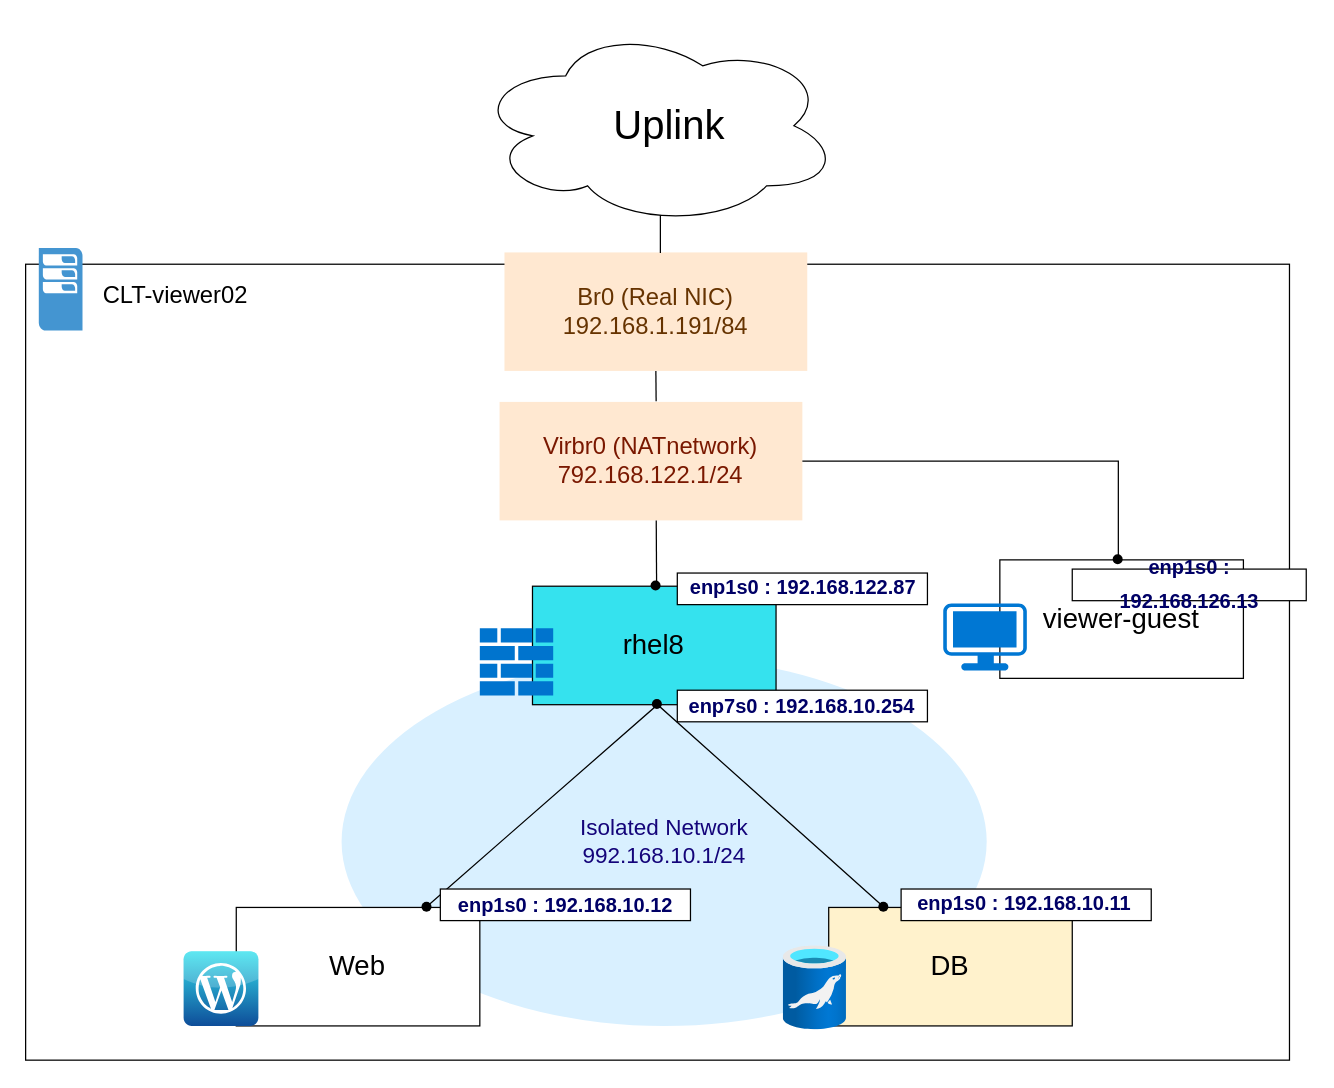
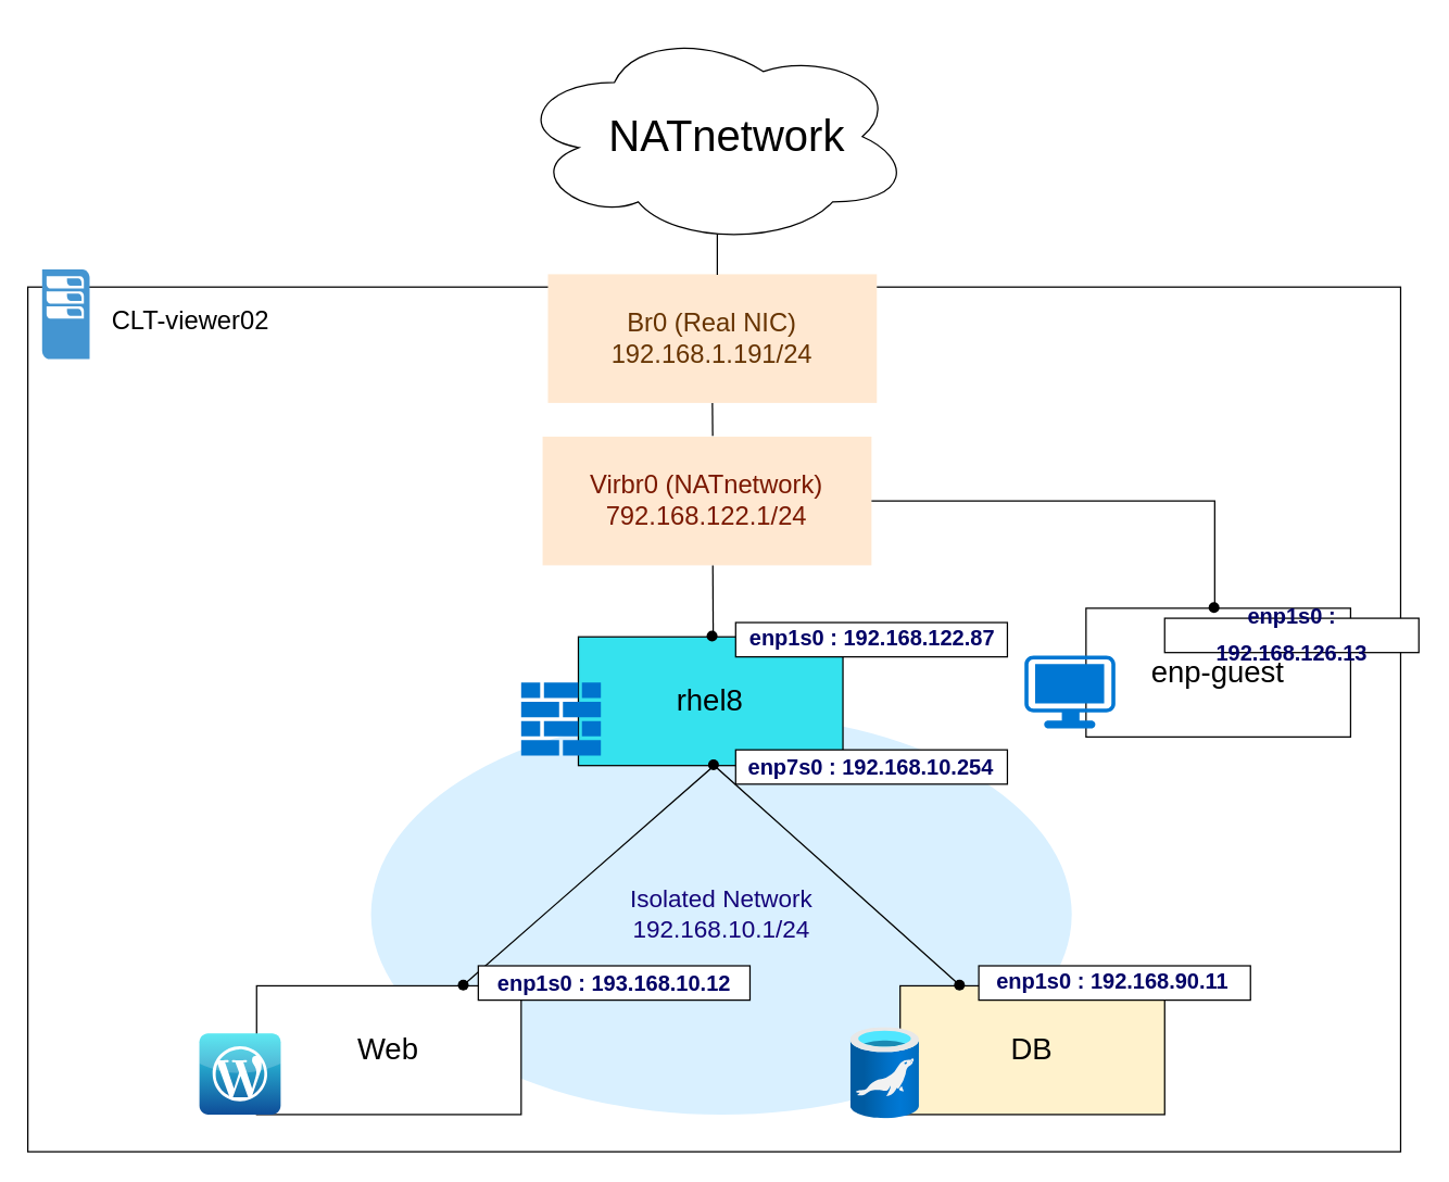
- <mxCell id="45" value="&lt;font style=&quot;font-size: 32px;&quot;&gt;Uplink&lt;/font&gt;" style="text;html=1;strokeColor=none;fillColor=none;align=center;verticalAlign=middle;whiteSpace=wrap;rounded=0;" vertex="1" parent="43"><mxGeometry x="430" y="70" width="210" height="60" as="geometry" /></mxCell>
+ <mxCell id="45" value="&lt;font style=&quot;font-size: 32px;&quot;&gt;NATnetwork&lt;/font&gt;" style="text;html=1;strokeColor=none;fillColor=none;align=center;verticalAlign=middle;whiteSpace=wrap;rounded=0;" vertex="1" parent="43"><mxGeometry x="430" y="70" width="210" height="60" as="geometry" /></mxCell>
- <mxCell id="7" value="&lt;font color=&quot;#663300&quot;&gt;Br0 (Real NIC)&lt;br&gt;192.168.1.191/84&lt;/font&gt;" style="rounded=0;whiteSpace=wrap;html=1;fontSize=19;fontColor=#14047A;fillColor=#FFE8D1;strokeColor=none;" parent="3" vertex="1"><mxGeometry x="383.002" y="3.558" width="242.192" height="94.772" as="geometry" /></mxCell>
+ <mxCell id="7" value="&lt;font color=&quot;#663300&quot;&gt;Br0 (Real NIC)&lt;br&gt;192.168.1.191/24&lt;/font&gt;" style="rounded=0;whiteSpace=wrap;html=1;fontSize=19;fontColor=#14047A;fillColor=#FFE8D1;strokeColor=none;" parent="3" vertex="1"><mxGeometry x="383.002" y="3.558" width="242.192" height="94.772" as="geometry" /></mxCell>
- <mxCell id="21" value="&lt;font style=&quot;font-size: 22px;&quot;&gt;viewer-guest&lt;/font&gt;" style="rounded=0;whiteSpace=wrap;html=1;" parent="2" vertex="1"><mxGeometry x="779.227" y="333.203" width="194.807" height="94.772" as="geometry" /></mxCell>
+ <mxCell id="21" value="&lt;font style=&quot;font-size: 22px;&quot;&gt;enp-guest&lt;/font&gt;" style="rounded=0;whiteSpace=wrap;html=1;" parent="2" vertex="1"><mxGeometry x="779.227" y="333.203" width="194.807" height="94.772" as="geometry" /></mxCell>
- <mxCell id="9" value="&lt;font color=&quot;#14047a&quot; style=&quot;font-size: 18px;&quot;&gt;Isolated Network&lt;br&gt;992.168.10.1/24&lt;/font&gt;" style="ellipse;whiteSpace=wrap;html=1;fillColor=#D9F0FF;strokeColor=none;" parent="8" vertex="1"><mxGeometry y="204.286" width="515.975" height="294.845" as="geometry" /></mxCell>
+ <mxCell id="9" value="&lt;font color=&quot;#14047a&quot; style=&quot;font-size: 18px;&quot;&gt;Isolated Network&lt;br&gt;192.168.10.1/24&lt;/font&gt;" style="ellipse;whiteSpace=wrap;html=1;fillColor=#D9F0FF;strokeColor=none;" parent="8" vertex="1"><mxGeometry y="204.286" width="515.975" height="294.845" as="geometry" /></mxCell>
- <mxCell id="34" value="&lt;font color=&quot;#000066&quot; style=&quot;font-size: 16px;&quot;&gt;&lt;b&gt;enp1s0 : 192.168.10.11&lt;/b&gt;&lt;/font&gt;" style="text;html=1;strokeColor=none;fillColor=none;align=center;verticalAlign=middle;whiteSpace=wrap;rounded=0;fontSize=22;fontColor=#7A1800;" parent="2" vertex="1"><mxGeometry x="699.198" y="591.192" width="200.072" height="31.591" as="geometry" /></mxCell>
+ <mxCell id="34" value="&lt;font color=&quot;#000066&quot; style=&quot;font-size: 16px;&quot;&gt;&lt;b&gt;enp1s0 : 192.168.90.11&lt;/b&gt;&lt;/font&gt;" style="text;html=1;strokeColor=none;fillColor=none;align=center;verticalAlign=middle;whiteSpace=wrap;rounded=0;fontSize=22;fontColor=#7A1800;" parent="2" vertex="1"><mxGeometry x="699.198" y="591.192" width="200.072" height="31.591" as="geometry" /></mxCell>
- <mxCell id="33" value="&lt;font color=&quot;#000066&quot; style=&quot;font-size: 16px;&quot;&gt;&lt;b&gt;enp1s0 : 192.168.10.12&lt;/b&gt;&lt;/font&gt;" style="text;html=1;strokeColor=none;fillColor=none;align=center;verticalAlign=middle;whiteSpace=wrap;rounded=0;fontSize=22;fontColor=#7A1800;" parent="2" vertex="1"><mxGeometry x="331.698" y="592.245" width="200.072" height="31.591" as="geometry" /></mxCell>
+ <mxCell id="33" value="&lt;font color=&quot;#000066&quot; style=&quot;font-size: 16px;&quot;&gt;&lt;b&gt;enp1s0 : 193.168.10.12&lt;/b&gt;&lt;/font&gt;" style="text;html=1;strokeColor=none;fillColor=none;align=center;verticalAlign=middle;whiteSpace=wrap;rounded=0;fontSize=22;fontColor=#7A1800;" parent="2" vertex="1"><mxGeometry x="331.698" y="592.245" width="200.072" height="31.591" as="geometry" /></mxCell>
